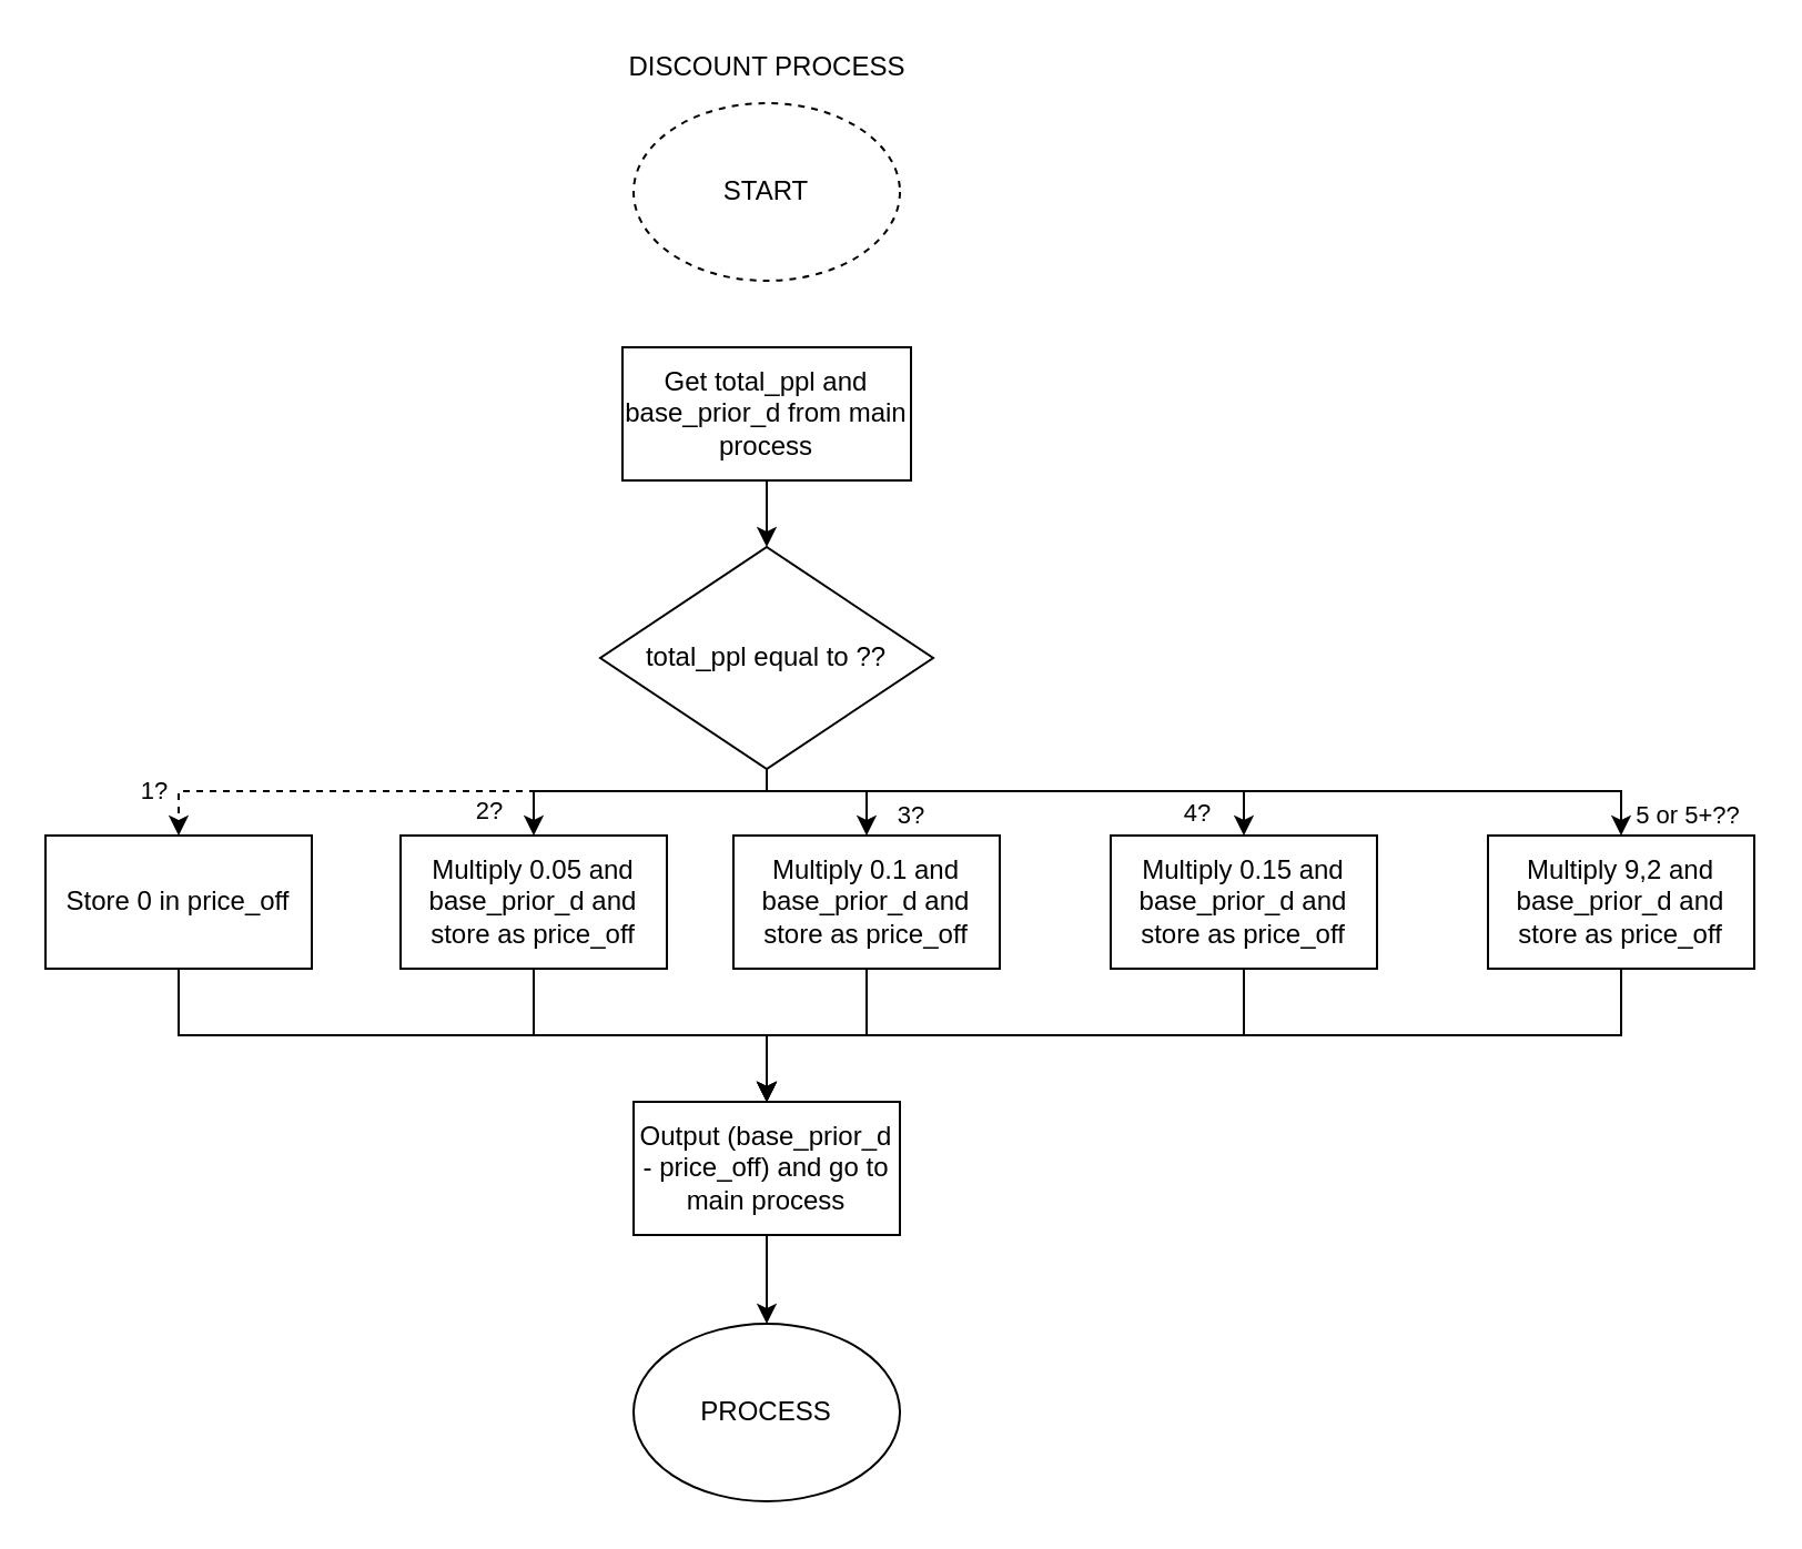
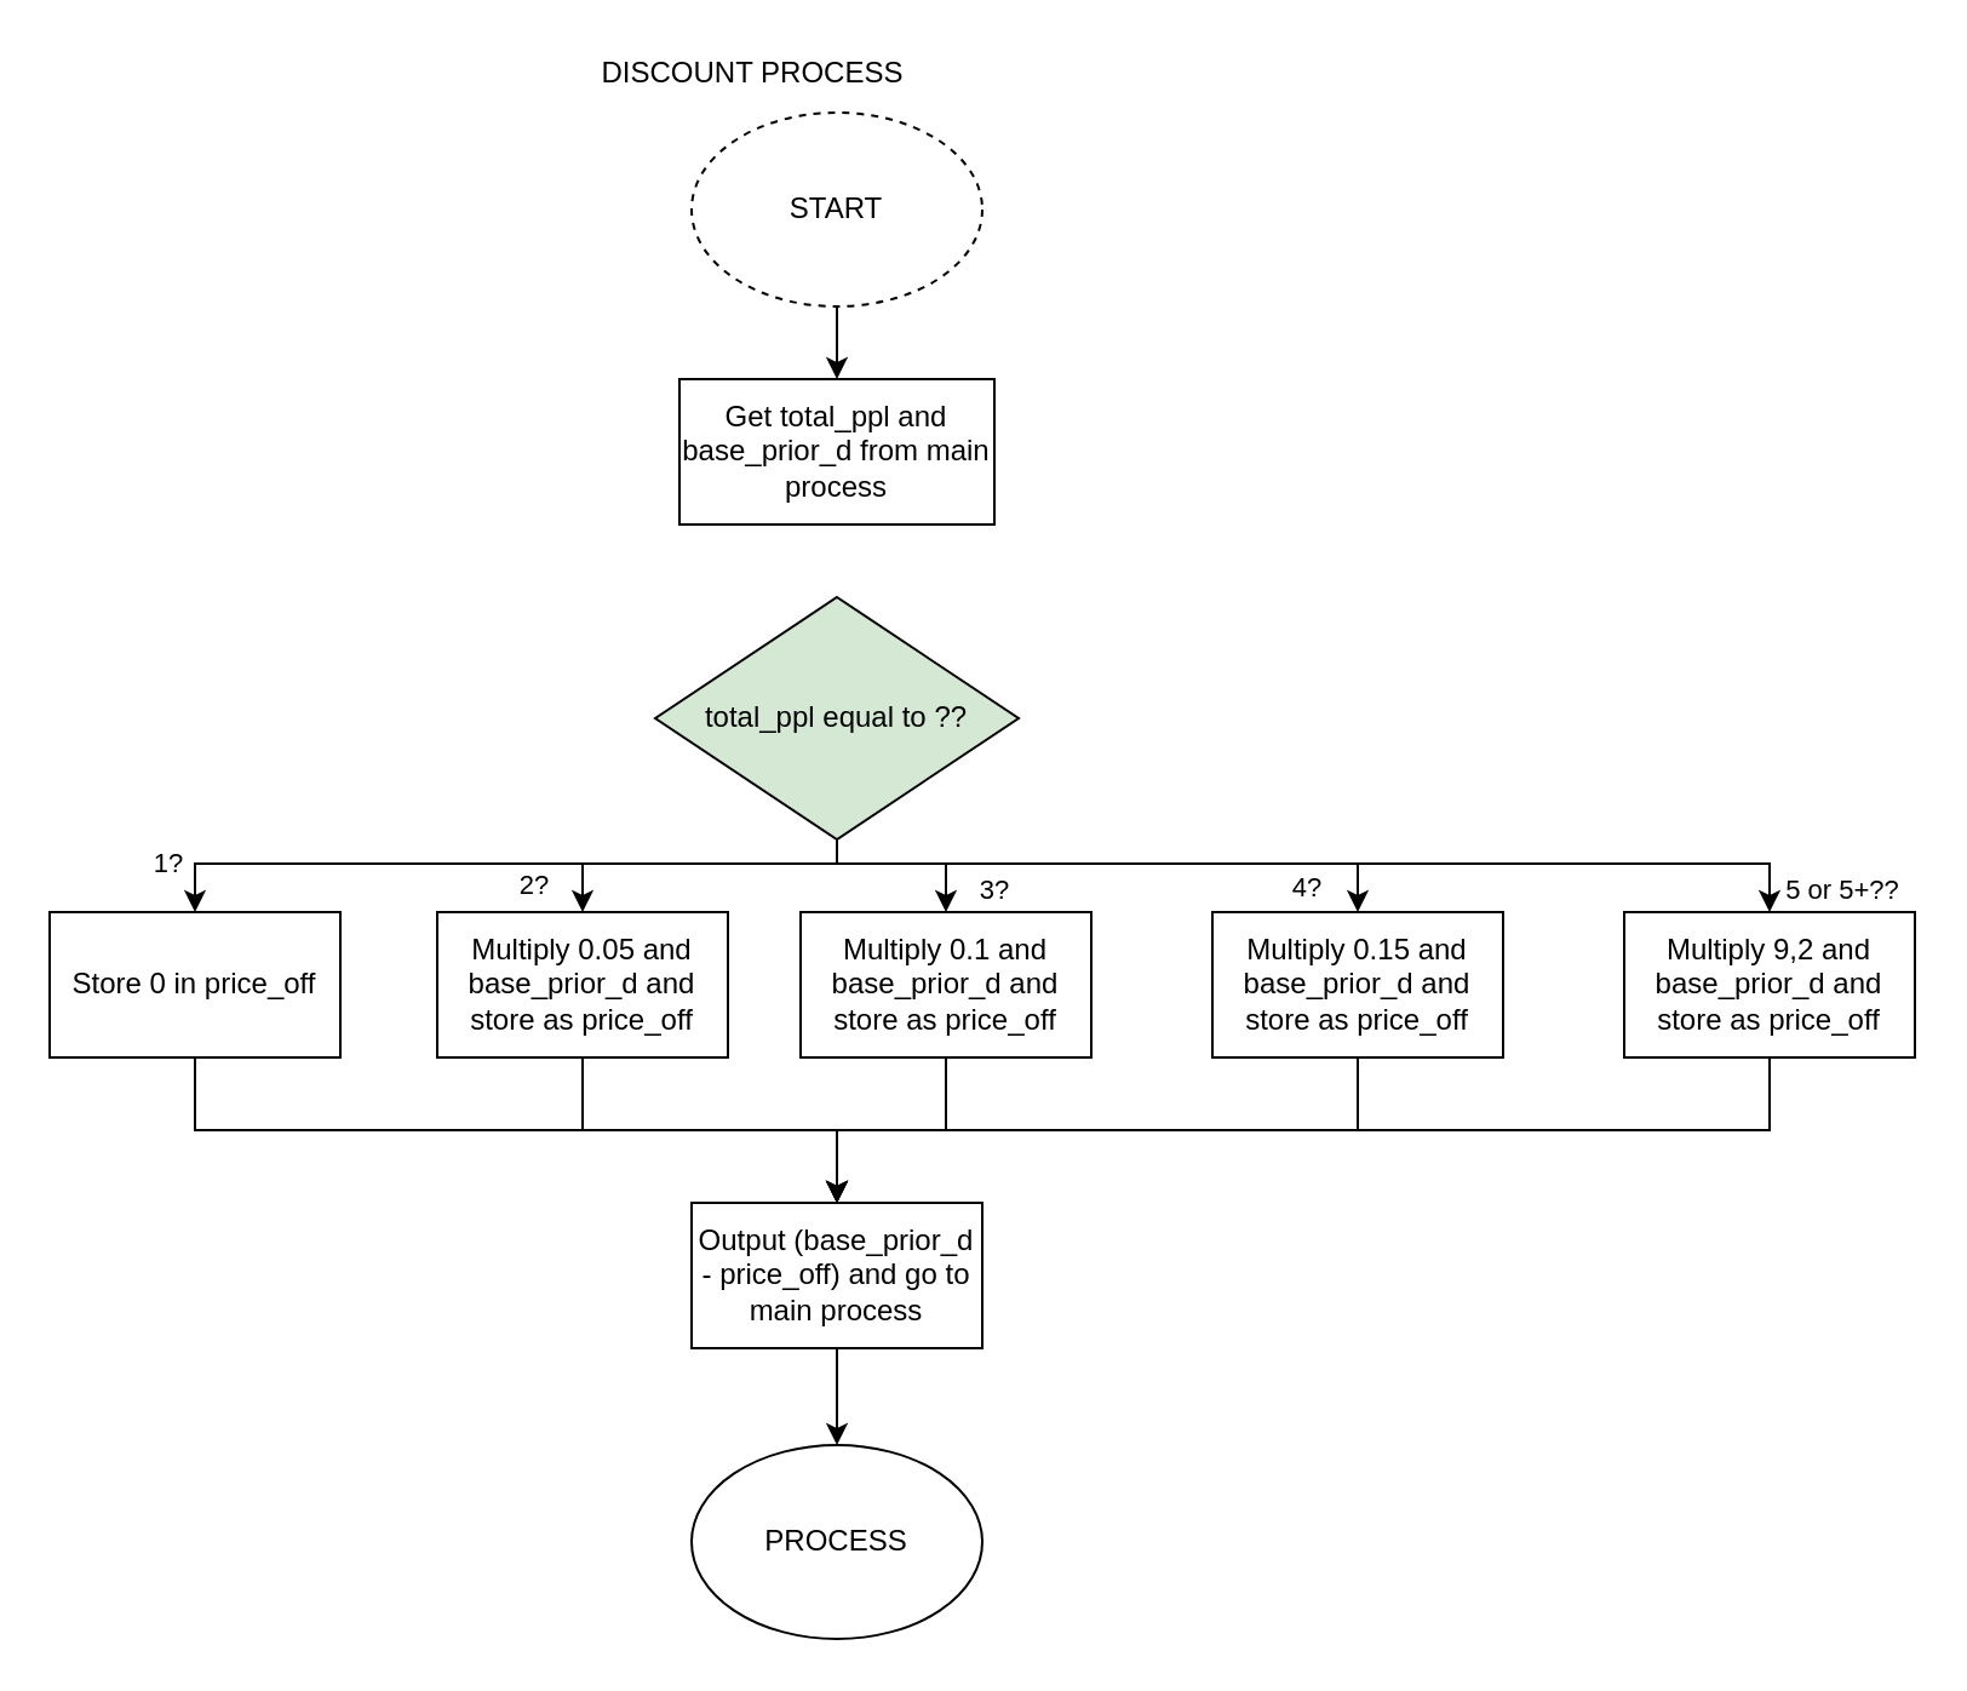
- <mxCell id="6" value="DISCOUNT PROCESS" style="text;html=1;align=center;verticalAlign=middle;resizable=0;points=[];autosize=1;" vertex="1" parent="1"><mxGeometry x="275" y="20" width="140" height="20" as="geometry" /></mxCell>
+ <mxCell id="6" value="DISCOUNT PROCESS" style="text;html=1;align=center;verticalAlign=middle;resizable=0;points=[];autosize=1;" vertex="1" parent="1"><mxGeometry x="240" y="20" width="140" height="20" as="geometry" /></mxCell>
+ <mxCell id="7" value="" style="edgeStyle=orthogonalEdgeStyle;rounded=0;orthogonalLoop=1;jettySize=auto;html=1;" edge="1" parent="1" source="8" target="3"><mxGeometry relative="1" as="geometry" /></mxCell>
- <mxCell id="2" value="" style="edgeStyle=orthogonalEdgeStyle;rounded=0;orthogonalLoop=1;jettySize=auto;html=1;" edge="1" parent="1" source="3" target="15"><mxGeometry relative="1" as="geometry" /></mxCell>
- <mxCell id="15" value="total_ppl equal to ??" style="rhombus;whiteSpace=wrap;html=1;" vertex="1" parent="1"><mxGeometry x="270" y="246" width="150" height="100" as="geometry" /></mxCell>
+ <mxCell id="15" value="total_ppl equal to ??" style="rhombus;whiteSpace=wrap;html=1;fillColor=#d5e8d4;" vertex="1" parent="1"><mxGeometry x="270" y="246" width="150" height="100" as="geometry" /></mxCell>
- <mxCell id="10" value="1?" style="edgeStyle=orthogonalEdgeStyle;rounded=0;orthogonalLoop=1;jettySize=auto;html=1;exitX=0.5;exitY=1;exitDx=0;exitDy=0;entryX=0.5;entryY=0;entryDx=0;entryDy=0;dashed=1;" edge="1" parent="1" source="15" target="17"><mxGeometry x="0.864" y="-10" relative="1" as="geometry"><Array as="points"><mxPoint x="345" y="356" /><mxPoint x="80" y="356" /></Array><mxPoint x="-1" as="offset" /></mxGeometry></mxCell>
+ <mxCell id="10" value="1?" style="edgeStyle=orthogonalEdgeStyle;rounded=0;orthogonalLoop=1;jettySize=auto;html=1;exitX=0.5;exitY=1;exitDx=0;exitDy=0;entryX=0.5;entryY=0;entryDx=0;entryDy=0;" edge="1" parent="1" source="15" target="17"><mxGeometry x="0.864" y="-10" relative="1" as="geometry"><Array as="points"><mxPoint x="345" y="356" /><mxPoint x="80" y="356" /></Array><mxPoint x="-1" as="offset" /></mxGeometry></mxCell>
